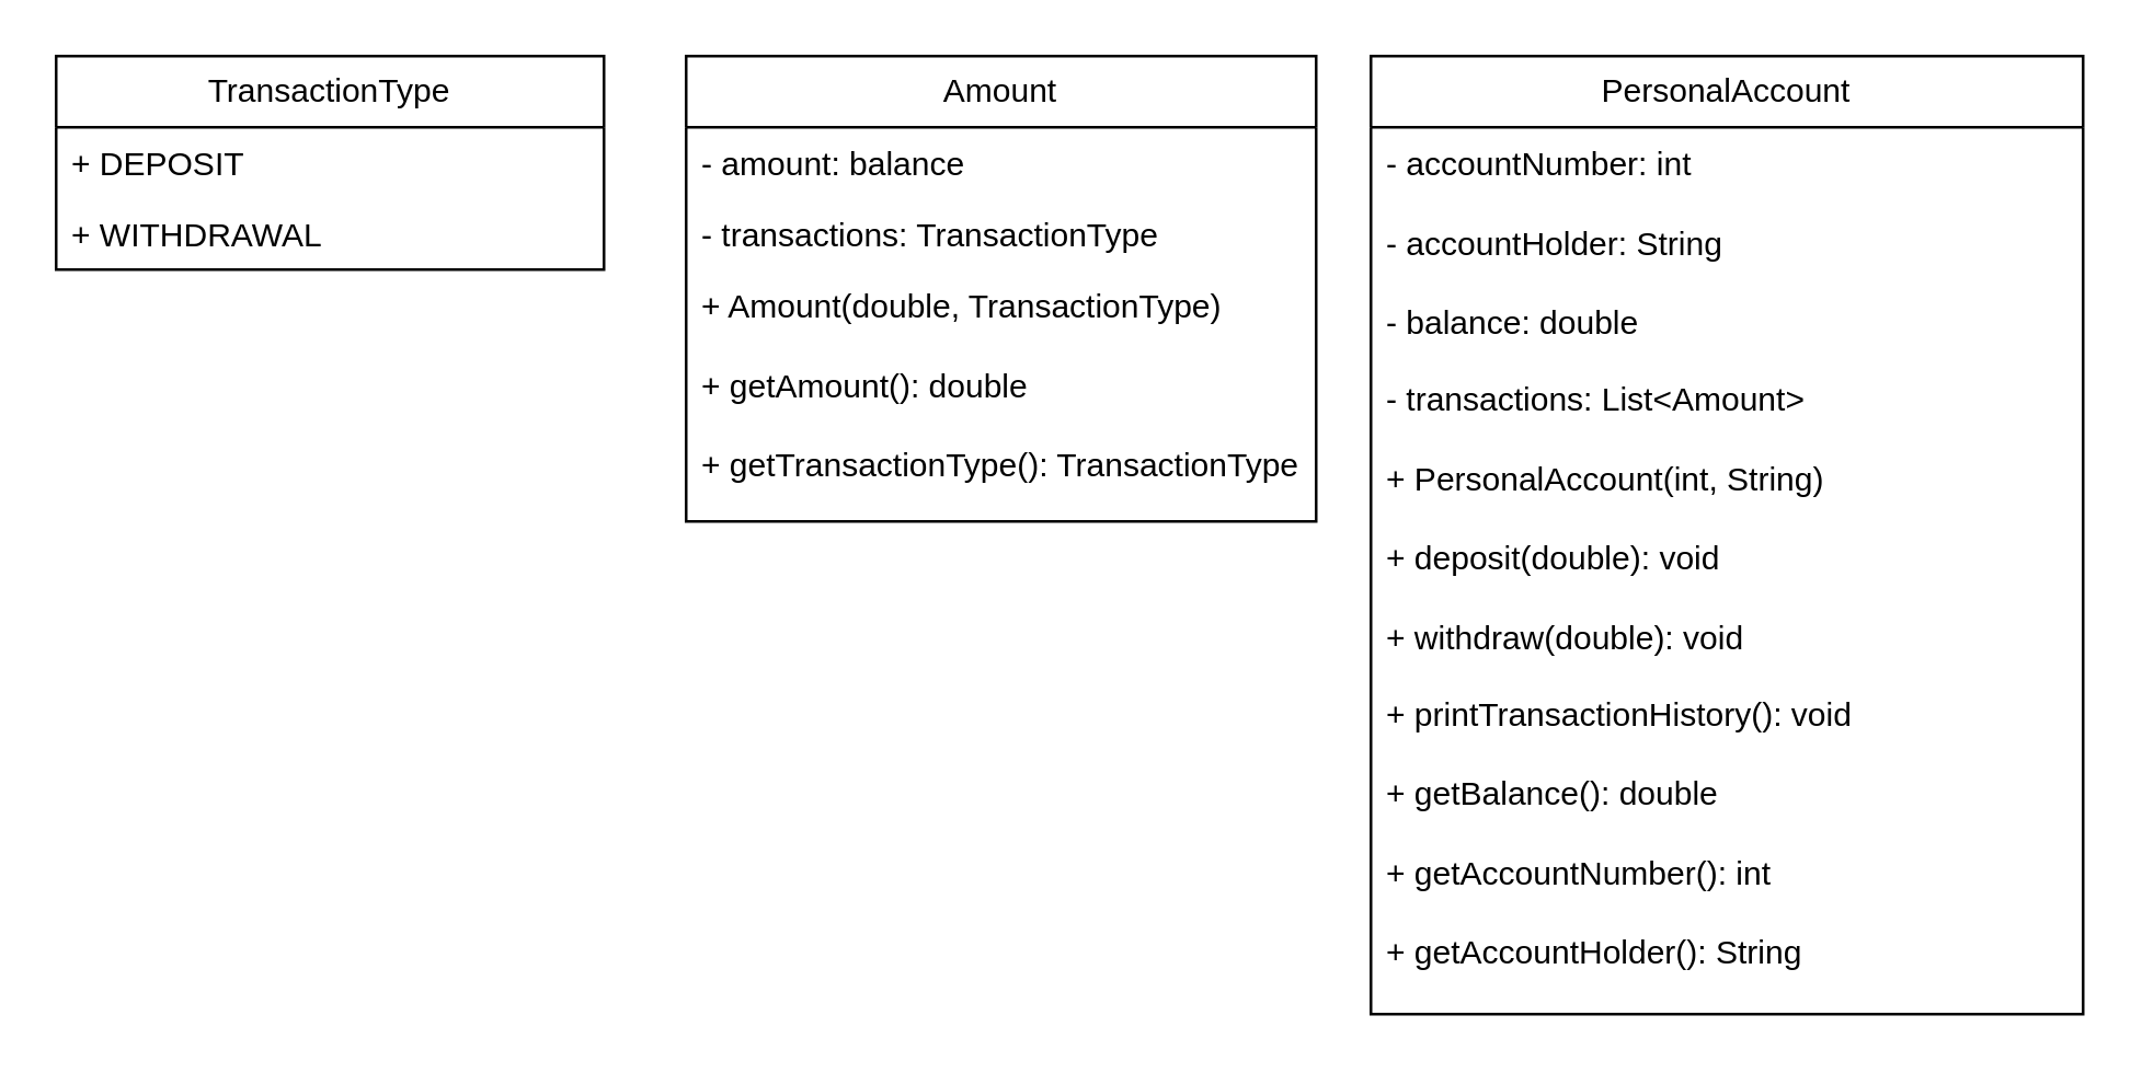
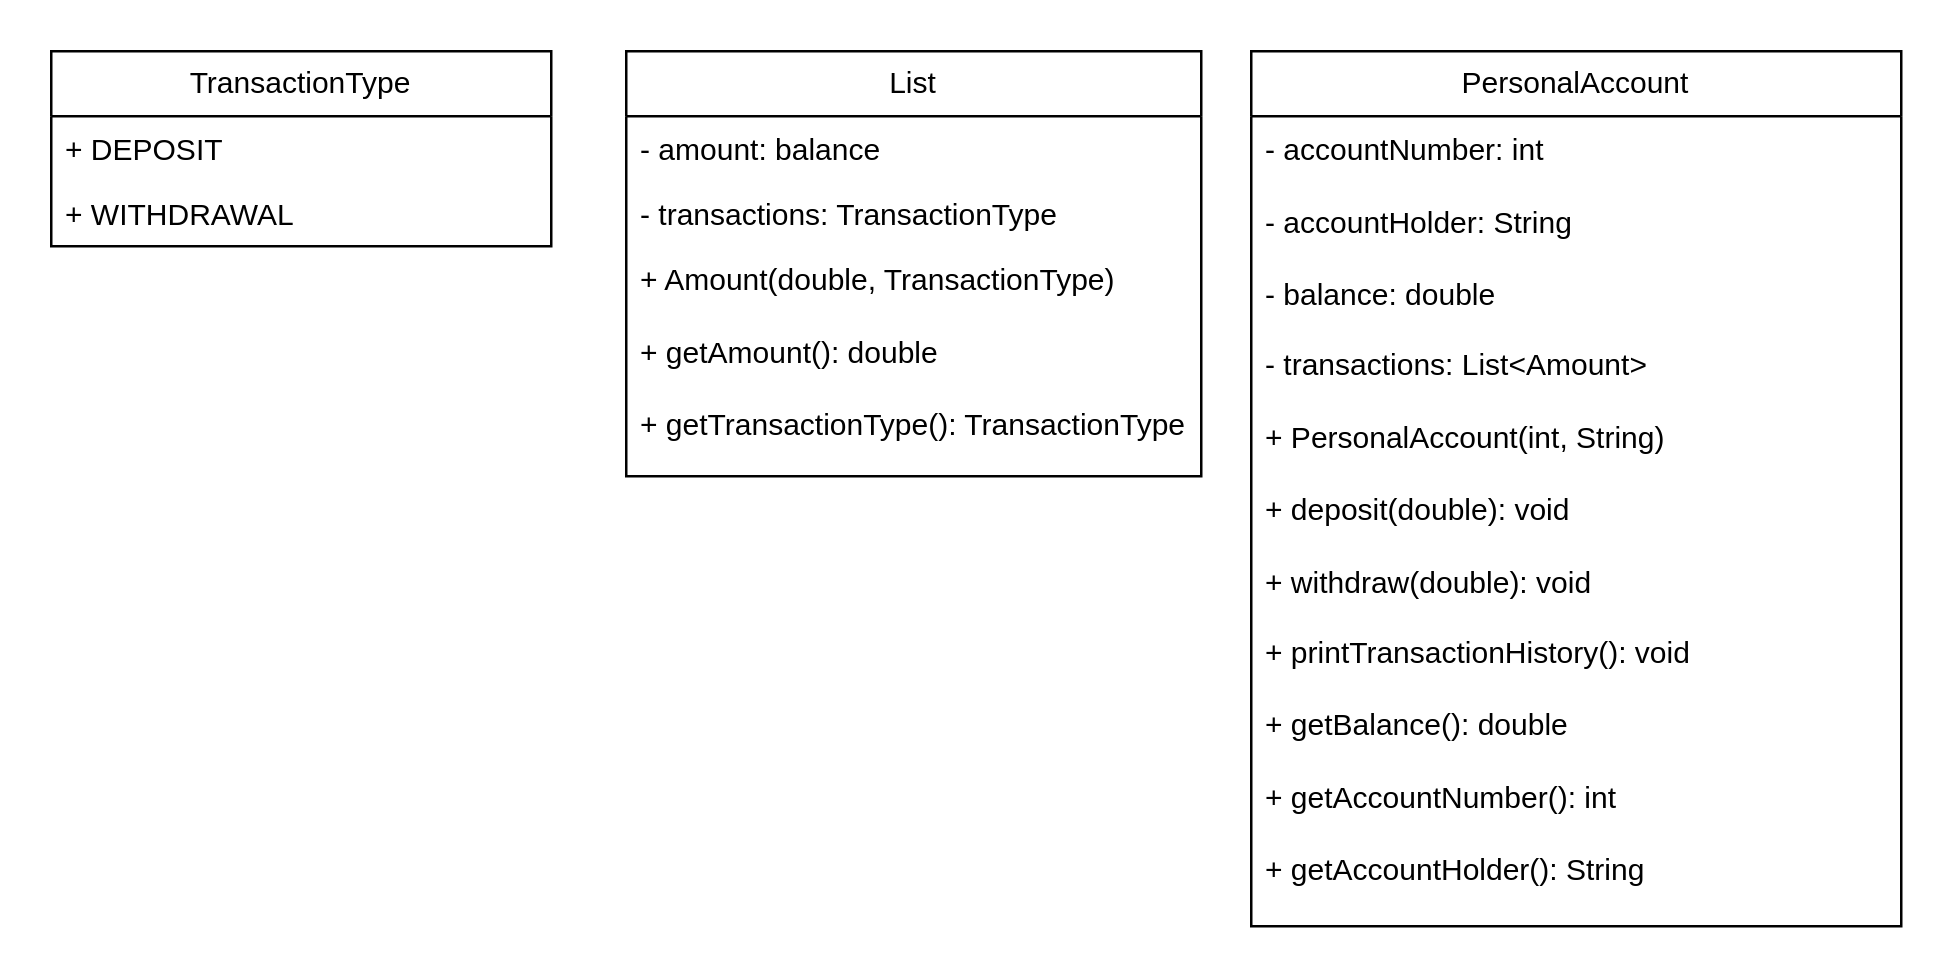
- <mxCell id="7" value="Amount" style="swimlane;fontStyle=0;childLayout=stackLayout;horizontal=1;startSize=26;fillColor=none;horizontalStack=0;resizeParent=1;resizeParentMax=0;resizeLast=0;collapsible=1;marginBottom=0;whiteSpace=wrap;html=1;" vertex="1" parent="1"><mxGeometry x="250" y="20" width="230" height="170" as="geometry" /></mxCell>
+ <mxCell id="7" value="List" style="swimlane;fontStyle=0;childLayout=stackLayout;horizontal=1;startSize=26;fillColor=none;horizontalStack=0;resizeParent=1;resizeParentMax=0;resizeLast=0;collapsible=1;marginBottom=0;whiteSpace=wrap;html=1;" vertex="1" parent="1"><mxGeometry x="250" y="20" width="230" height="170" as="geometry" /></mxCell>
